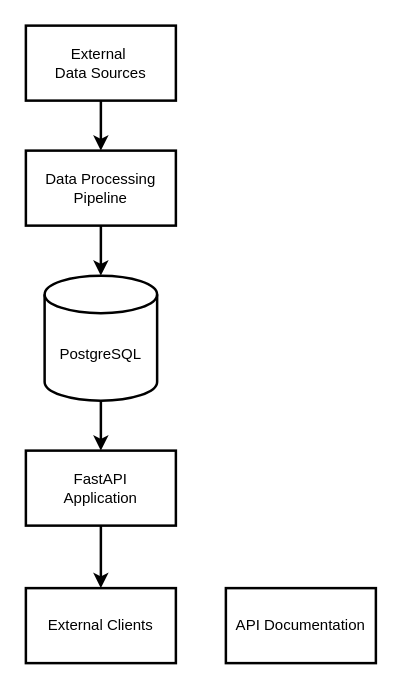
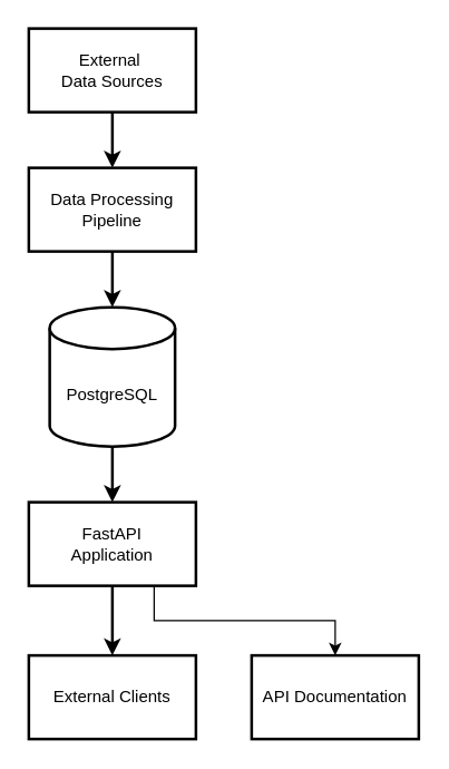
+ <mxCell id="9" style="edgeStyle=orthogonalEdgeStyle;rounded=0;orthogonalLoop=1;jettySize=auto;html=1;exitX=0.75;exitY=1;exitDx=0;exitDy=0;" edge="1" parent="1" source="10" target="12"><mxGeometry relative="1" as="geometry" /></mxCell>
